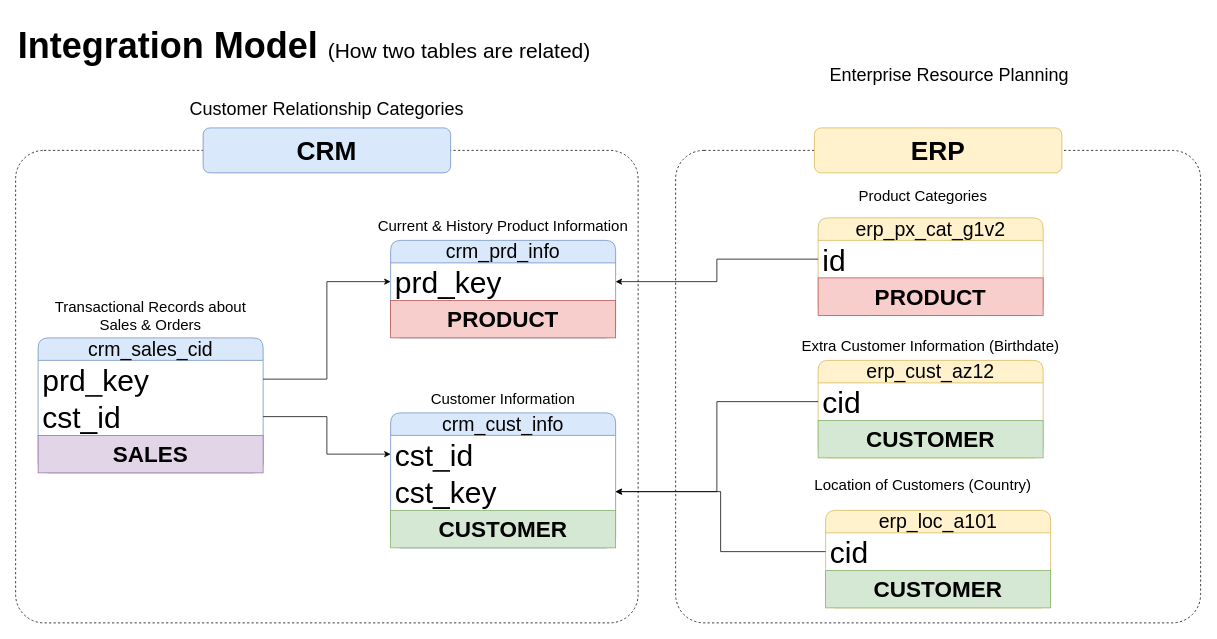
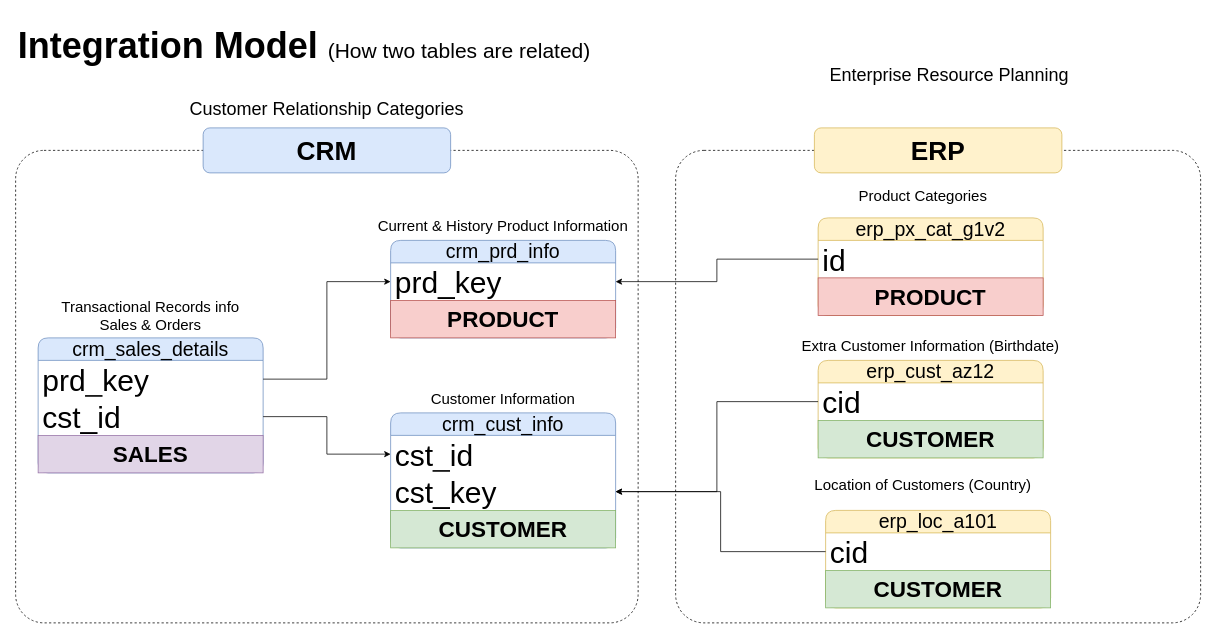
- <mxCell id="18" value="&lt;font style=&quot;font-size: 20px;&quot;&gt;Transactional Records about Sales &amp;amp; Orders&lt;/font&gt;" style="text;html=1;align=center;verticalAlign=middle;whiteSpace=wrap;rounded=0;" parent="1" vertex="1"><mxGeometry x="55" y="390" width="290" height="60" as="geometry" /></mxCell>
+ <mxCell id="18" value="&lt;font style=&quot;font-size: 20px;&quot;&gt;Transactional Records info Sales &amp;amp; Orders&lt;/font&gt;" style="text;html=1;align=center;verticalAlign=middle;whiteSpace=wrap;rounded=0;" parent="1" vertex="1"><mxGeometry x="55" y="390" width="290" height="60" as="geometry" /></mxCell>
- <mxCell id="14" value="crm_sales_cid" style="swimlane;fontStyle=0;childLayout=stackLayout;horizontal=1;startSize=30;horizontalStack=0;resizeParent=1;resizeParentMax=0;resizeLast=0;collapsible=1;marginBottom=0;whiteSpace=wrap;html=1;rounded=1;fillColor=#dae8fc;strokeColor=#6c8ebf;fontSize=26;" parent="1" vertex="1"><mxGeometry x="50" y="450" width="300" height="180" as="geometry" /></mxCell>
+ <mxCell id="14" value="crm_sales_details" style="swimlane;fontStyle=0;childLayout=stackLayout;horizontal=1;startSize=30;horizontalStack=0;resizeParent=1;resizeParentMax=0;resizeLast=0;collapsible=1;marginBottom=0;whiteSpace=wrap;html=1;rounded=1;fillColor=#dae8fc;strokeColor=#6c8ebf;fontSize=26;" parent="1" vertex="1"><mxGeometry x="50" y="450" width="300" height="180" as="geometry" /></mxCell>
